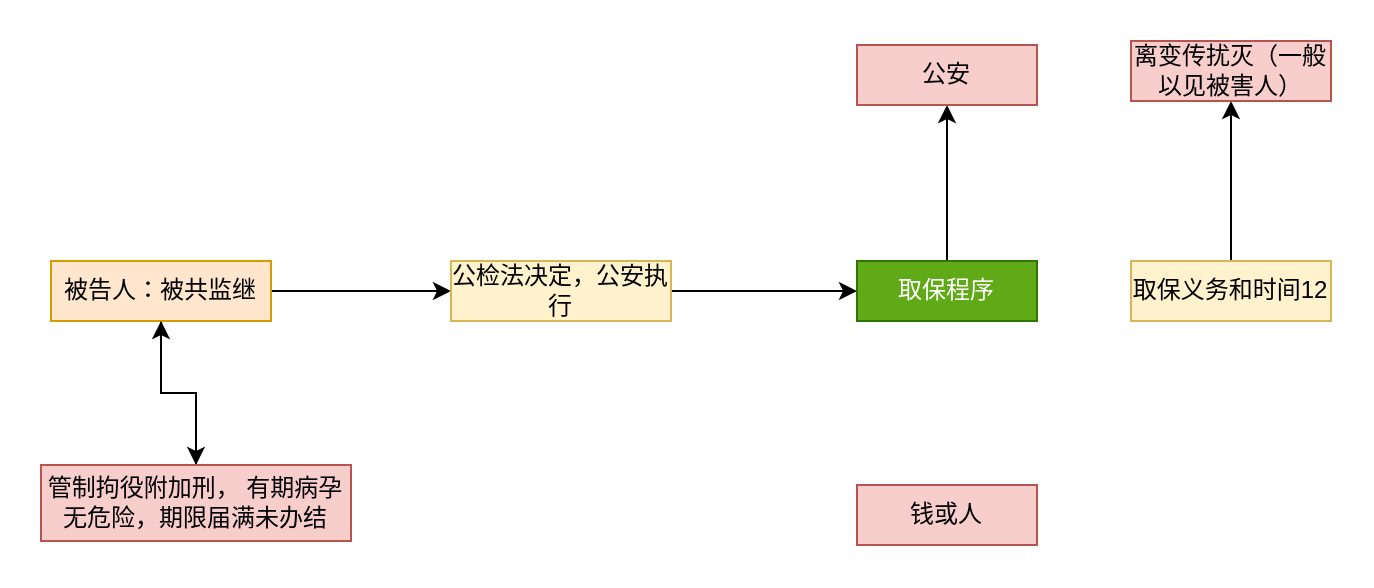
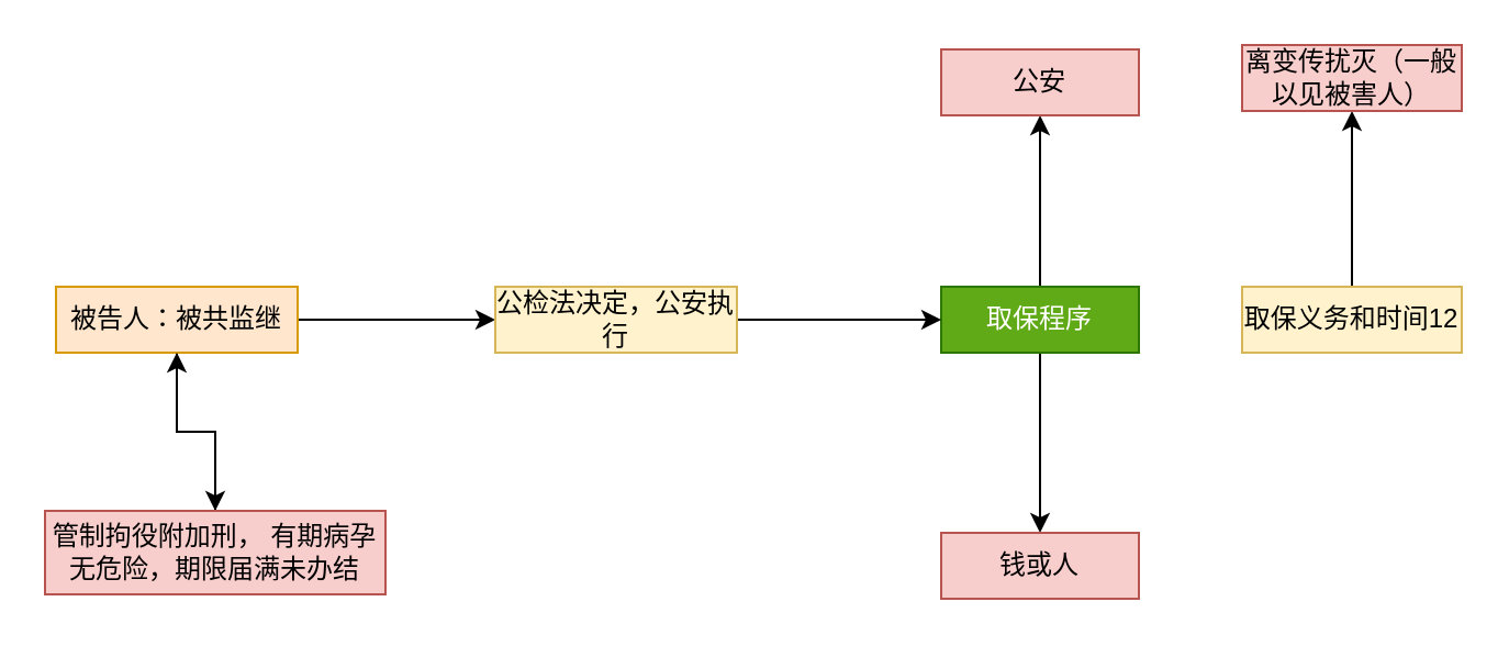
+ <mxCell id="5" value="" style="edgeStyle=orthogonalEdgeStyle;rounded=0;orthogonalLoop=1;jettySize=auto;html=1;" parent="1" source="7" target="10" edge="1"><mxGeometry relative="1" as="geometry" /></mxCell>
